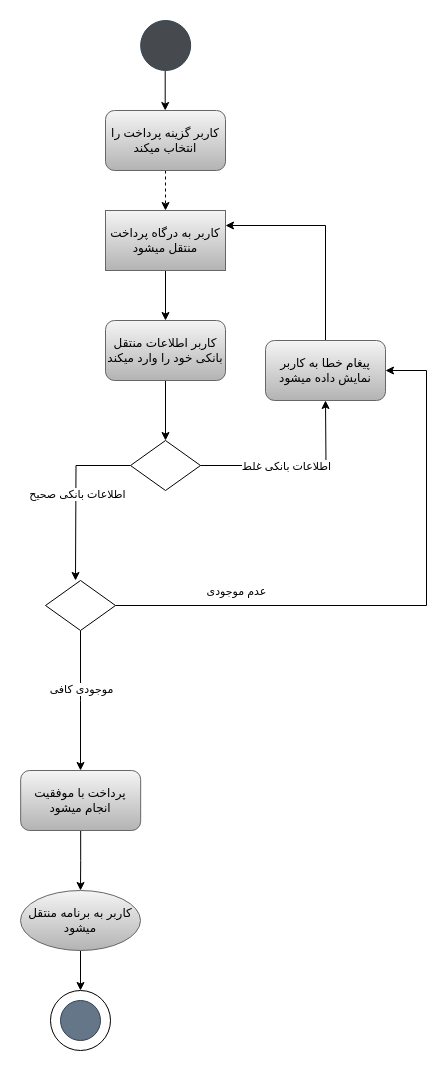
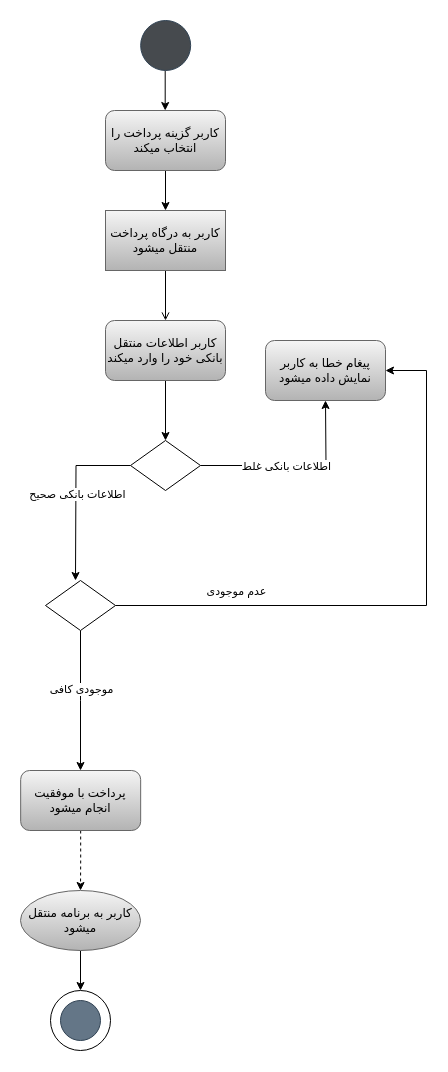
- <mxCell id="2" style="edgeStyle=orthogonalEdgeStyle;rounded=0;orthogonalLoop=1;jettySize=auto;html=1;exitX=0.5;exitY=1;exitDx=0;exitDy=0;entryX=0.5;entryY=0;entryDx=0;entryDy=0;dashed=1;" edge="1" parent="1" source="3" target="7"><mxGeometry relative="1" as="geometry" /></mxCell>
+ <mxCell id="2" style="edgeStyle=orthogonalEdgeStyle;rounded=0;orthogonalLoop=1;jettySize=auto;html=1;exitX=0.5;exitY=1;exitDx=0;exitDy=0;entryX=0.5;entryY=0;entryDx=0;entryDy=0;" edge="1" parent="1" source="3" target="7"><mxGeometry relative="1" as="geometry" /></mxCell>
- <mxCell id="15" style="edgeStyle=orthogonalEdgeStyle;rounded=0;orthogonalLoop=1;jettySize=auto;html=1;exitX=0.5;exitY=0;exitDx=0;exitDy=0;entryX=1;entryY=0.25;entryDx=0;entryDy=0;" edge="1" parent="1" source="16" target="7"><mxGeometry relative="1" as="geometry" /></mxCell>
- <mxCell id="6" style="edgeStyle=orthogonalEdgeStyle;rounded=0;orthogonalLoop=1;jettySize=auto;html=1;exitX=0.5;exitY=1;exitDx=0;exitDy=0;entryX=0.5;entryY=0;entryDx=0;entryDy=0;" edge="1" parent="1" source="7" target="9"><mxGeometry relative="1" as="geometry" /></mxCell>
+ <mxCell id="6" style="edgeStyle=orthogonalEdgeStyle;rounded=0;orthogonalLoop=1;jettySize=auto;html=1;exitX=0.5;exitY=1;exitDx=0;exitDy=0;entryX=0.5;entryY=0;entryDx=0;entryDy=0;endArrow=open;" edge="1" parent="1" source="7" target="9"><mxGeometry relative="1" as="geometry" /></mxCell>
- <mxCell id="22" style="edgeStyle=orthogonalEdgeStyle;rounded=0;orthogonalLoop=1;jettySize=auto;html=1;exitX=0.5;exitY=1;exitDx=0;exitDy=0;" edge="1" parent="1" source="23" target="25"><mxGeometry relative="1" as="geometry" /></mxCell>
+ <mxCell id="22" style="edgeStyle=orthogonalEdgeStyle;rounded=0;orthogonalLoop=1;jettySize=auto;html=1;exitX=0.5;exitY=1;exitDx=0;exitDy=0;dashed=1;" edge="1" parent="1" source="23" target="25"><mxGeometry relative="1" as="geometry" /></mxCell>
